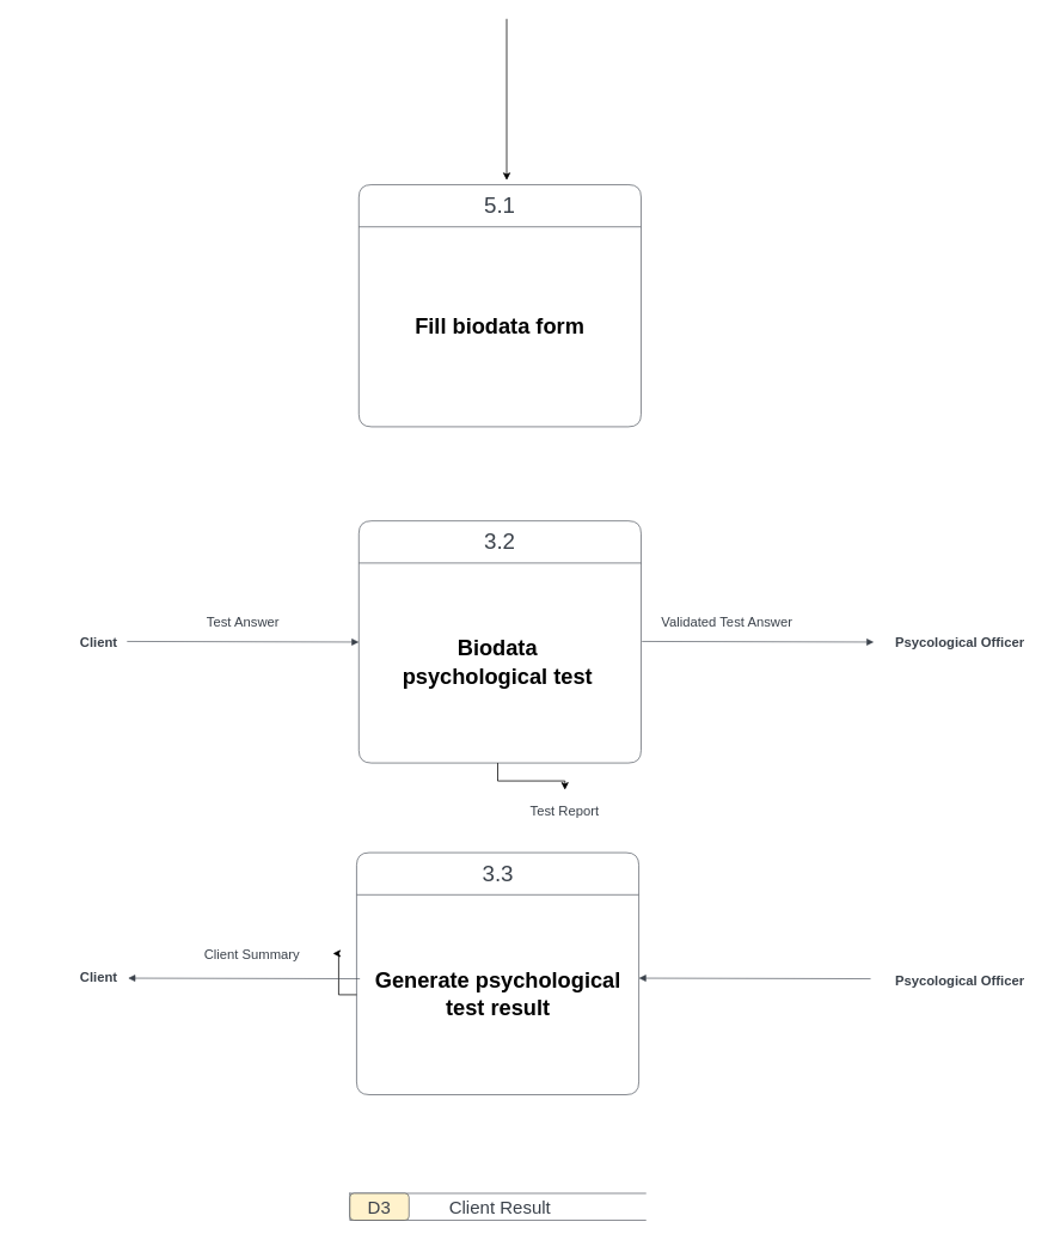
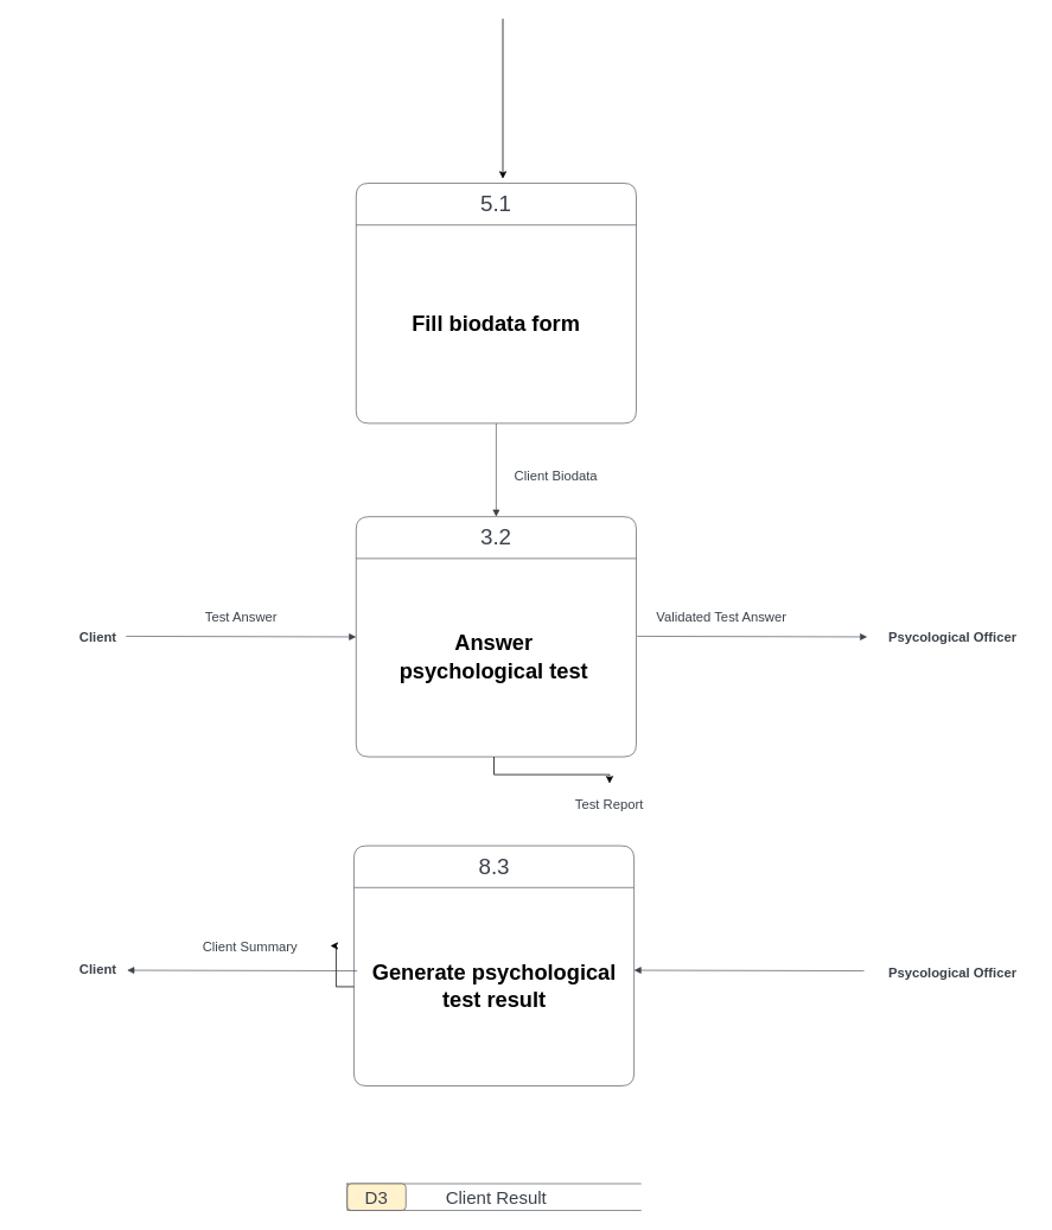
+ <mxCell id="4" value="" style="html=1;jettySize=18;whiteSpace=wrap;fontSize=13;strokeColor=#3a414a;strokeOpacity=100;strokeWidth=0.8;rounded=0;startArrow=none;endArrow=block;endFill=1;exitX=0.5;exitY=1.001;exitPerimeter=0;entryX=0.5;entryY=0;entryDx=0;entryDy=0;" edge="1" parent="1" source="2" target="5"><mxGeometry width="100" height="100" relative="1" as="geometry"><Array as="points" /><mxPoint x="557" y="624" as="targetPoint" /></mxGeometry></mxCell>
+ <mxCell id="11" value="Client Biodata" style="html=1;overflow=block;blockSpacing=1;whiteSpace=wrap;fontSize=15;fontColor=#3a414a;spacing=0;fillColor=none;strokeWidth=1.5;strokeColor=none;" vertex="1" parent="1"><mxGeometry x="535" y="510" width="180" height="45" as="geometry" /></mxCell>
- <mxCell id="6" value="&lt;div style=&quot;display: flex; justify-content: center; text-align: center; align-items: baseline; font-size: 0; line-height: 1.25;margin-top: -2px;&quot;&gt;&lt;span&gt;&lt;span style=&quot;font-size:24.3px;color:#000000;font-weight: bold;&quot;&gt;Biodata psychological test&lt;/span&gt;&lt;/span&gt;&lt;/div&gt;" style="rounded=1;arcSize=10;strokeColor=none;fillColor=none;whiteSpace=wrap;overflow=block;blockSpacing=1;html=1;fontSize=13;spacing=0;strokeOpacity=100;strokeWidth=0.8;" vertex="1" parent="5"><mxGeometry x="40" y="47" width="230" height="223" as="geometry" /></mxCell>
+ <mxCell id="6" value="&lt;div style=&quot;display: flex; justify-content: center; text-align: center; align-items: baseline; font-size: 0; line-height: 1.25;margin-top: -2px;&quot;&gt;&lt;span&gt;&lt;span style=&quot;font-size:24.3px;color:#000000;font-weight: bold;&quot;&gt;Answer psychological test&lt;/span&gt;&lt;/span&gt;&lt;/div&gt;" style="rounded=1;arcSize=10;strokeColor=none;fillColor=none;whiteSpace=wrap;overflow=block;blockSpacing=1;html=1;fontSize=13;spacing=0;strokeOpacity=100;strokeWidth=0.8;" vertex="1" parent="5"><mxGeometry x="40" y="47" width="230" height="223" as="geometry" /></mxCell>
- <mxCell id="19" value="Test Report" style="html=1;overflow=block;blockSpacing=1;whiteSpace=wrap;fontSize=15;fontColor=#3a414a;spacing=0;fillColor=none;strokeWidth=1.5;strokeColor=none;" vertex="1" parent="1"><mxGeometry x="540" y="880" width="180" height="45" as="geometry" /></mxCell>
+ <mxCell id="19" value="Test Report" style="html=1;overflow=block;blockSpacing=1;whiteSpace=wrap;fontSize=15;fontColor=#3a414a;spacing=0;fillColor=none;strokeWidth=1.5;strokeColor=none;" vertex="1" parent="1"><mxGeometry x="595" y="880" width="180" height="45" as="geometry" /></mxCell>
- <mxCell id="7" value="&lt;div style=&quot;display: flex; justify-content: center; text-align: center; align-items: baseline; font-size: 0; line-height: 1.25;margin-top: -2px;&quot;&gt;&lt;span&gt;&lt;span style=&quot;font-size:25px;color:#3a414a;&quot;&gt;3.3&lt;/span&gt;&lt;/span&gt;&lt;/div&gt;" style="shape=swimlane;html=1;rounded=1;arcSize=10;collapsible=0;fontStyle=0;startSize=47;whiteSpace=wrap;overflow=block;blockSpacing=1;fontSize=13;spacing=0;strokeColor=#3a414a;strokeOpacity=100;strokeWidth=0.8;" vertex="1" parent="1"><mxGeometry x="397.5" y="950" width="315" height="270" as="geometry" /></mxCell>
+ <mxCell id="7" value="&lt;div style=&quot;display: flex; justify-content: center; text-align: center; align-items: baseline; font-size: 0; line-height: 1.25;margin-top: -2px;&quot;&gt;&lt;span&gt;&lt;span style=&quot;font-size:25px;color:#3a414a;&quot;&gt;8.3&lt;/span&gt;&lt;/span&gt;&lt;/div&gt;" style="shape=swimlane;html=1;rounded=1;arcSize=10;collapsible=0;fontStyle=0;startSize=47;whiteSpace=wrap;overflow=block;blockSpacing=1;fontSize=13;spacing=0;strokeColor=#3a414a;strokeOpacity=100;strokeWidth=0.8;" vertex="1" parent="1"><mxGeometry x="397.5" y="950" width="315" height="270" as="geometry" /></mxCell>
